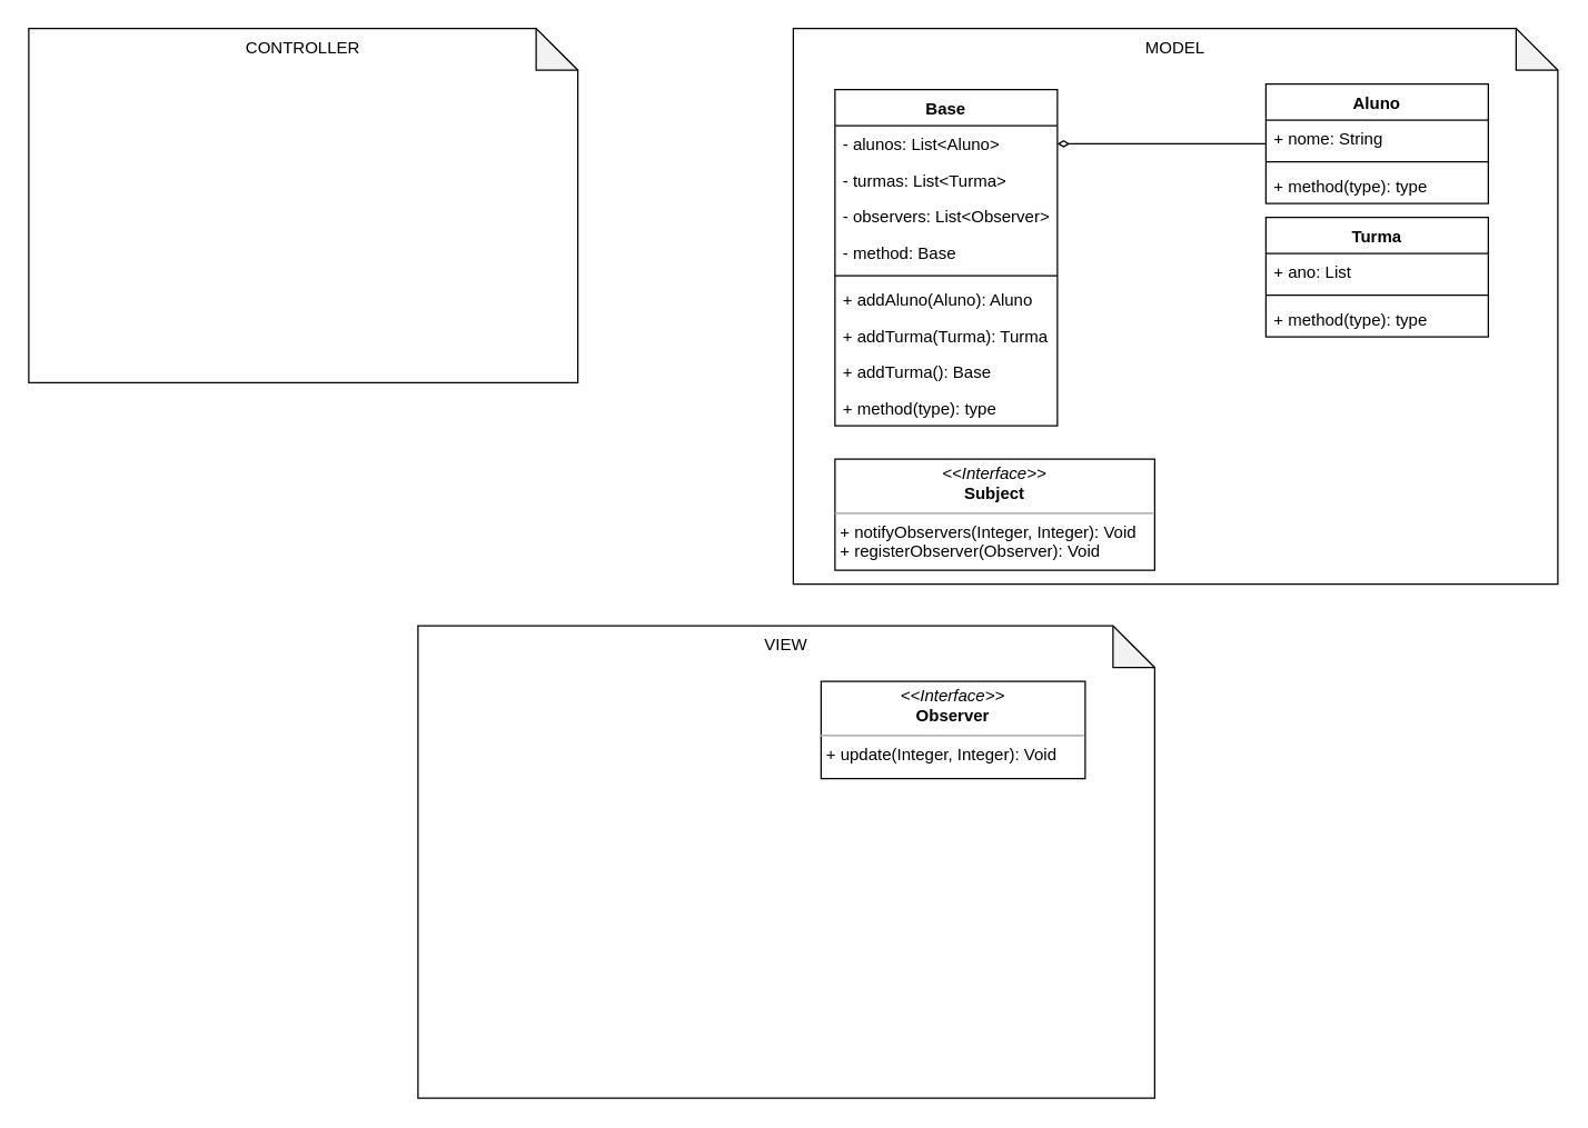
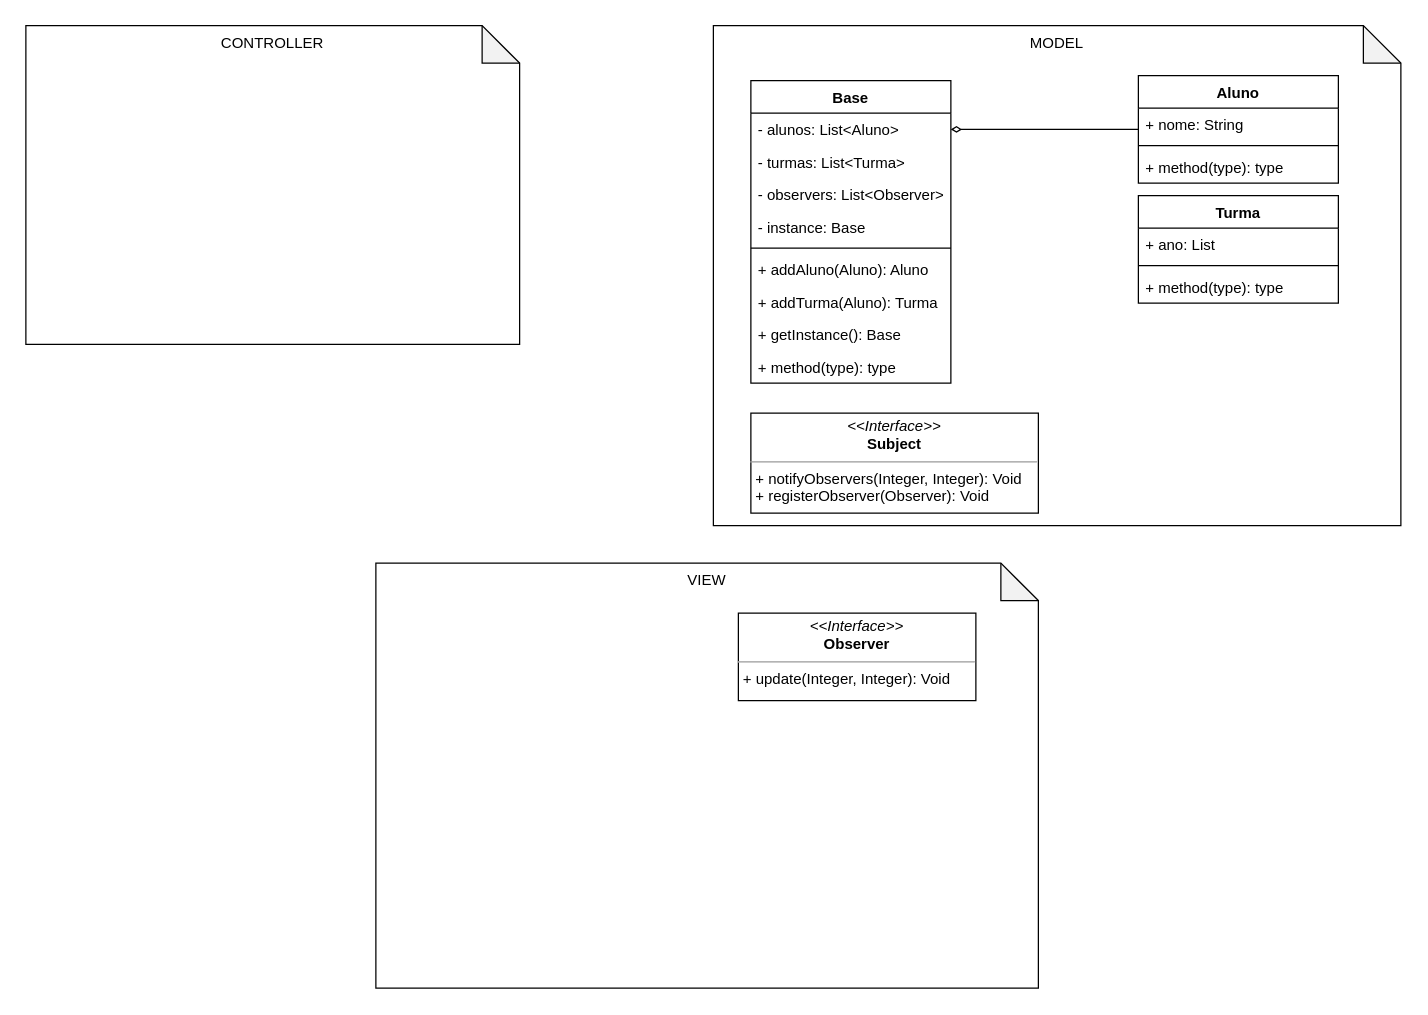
- <mxCell id="18" value="- method: Base" style="text;strokeColor=none;fillColor=none;align=left;verticalAlign=top;spacingLeft=4;spacingRight=4;overflow=hidden;rotatable=0;points=[[0,0.5],[1,0.5]];portConstraint=eastwest;" vertex="1" parent="14"><mxGeometry y="104" width="160" height="26" as="geometry" /></mxCell>
+ <mxCell id="18" value="- instance: Base" style="text;strokeColor=none;fillColor=none;align=left;verticalAlign=top;spacingLeft=4;spacingRight=4;overflow=hidden;rotatable=0;points=[[0,0.5],[1,0.5]];portConstraint=eastwest;" vertex="1" parent="14"><mxGeometry y="104" width="160" height="26" as="geometry" /></mxCell>
- <mxCell id="21" value="+ addTurma(Turma): Turma" style="text;strokeColor=none;fillColor=none;align=left;verticalAlign=top;spacingLeft=4;spacingRight=4;overflow=hidden;rotatable=0;points=[[0,0.5],[1,0.5]];portConstraint=eastwest;" vertex="1" parent="14"><mxGeometry y="164" width="160" height="26" as="geometry" /></mxCell>
+ <mxCell id="21" value="+ addTurma(Aluno): Turma" style="text;strokeColor=none;fillColor=none;align=left;verticalAlign=top;spacingLeft=4;spacingRight=4;overflow=hidden;rotatable=0;points=[[0,0.5],[1,0.5]];portConstraint=eastwest;" vertex="1" parent="14"><mxGeometry y="164" width="160" height="26" as="geometry" /></mxCell>
- <mxCell id="22" value="+ addTurma(): Base" style="text;strokeColor=none;fillColor=none;align=left;verticalAlign=top;spacingLeft=4;spacingRight=4;overflow=hidden;rotatable=0;points=[[0,0.5],[1,0.5]];portConstraint=eastwest;" vertex="1" parent="14"><mxGeometry y="190" width="160" height="26" as="geometry" /></mxCell>
+ <mxCell id="22" value="+ getInstance(): Base" style="text;strokeColor=none;fillColor=none;align=left;verticalAlign=top;spacingLeft=4;spacingRight=4;overflow=hidden;rotatable=0;points=[[0,0.5],[1,0.5]];portConstraint=eastwest;" vertex="1" parent="14"><mxGeometry y="190" width="160" height="26" as="geometry" /></mxCell>
